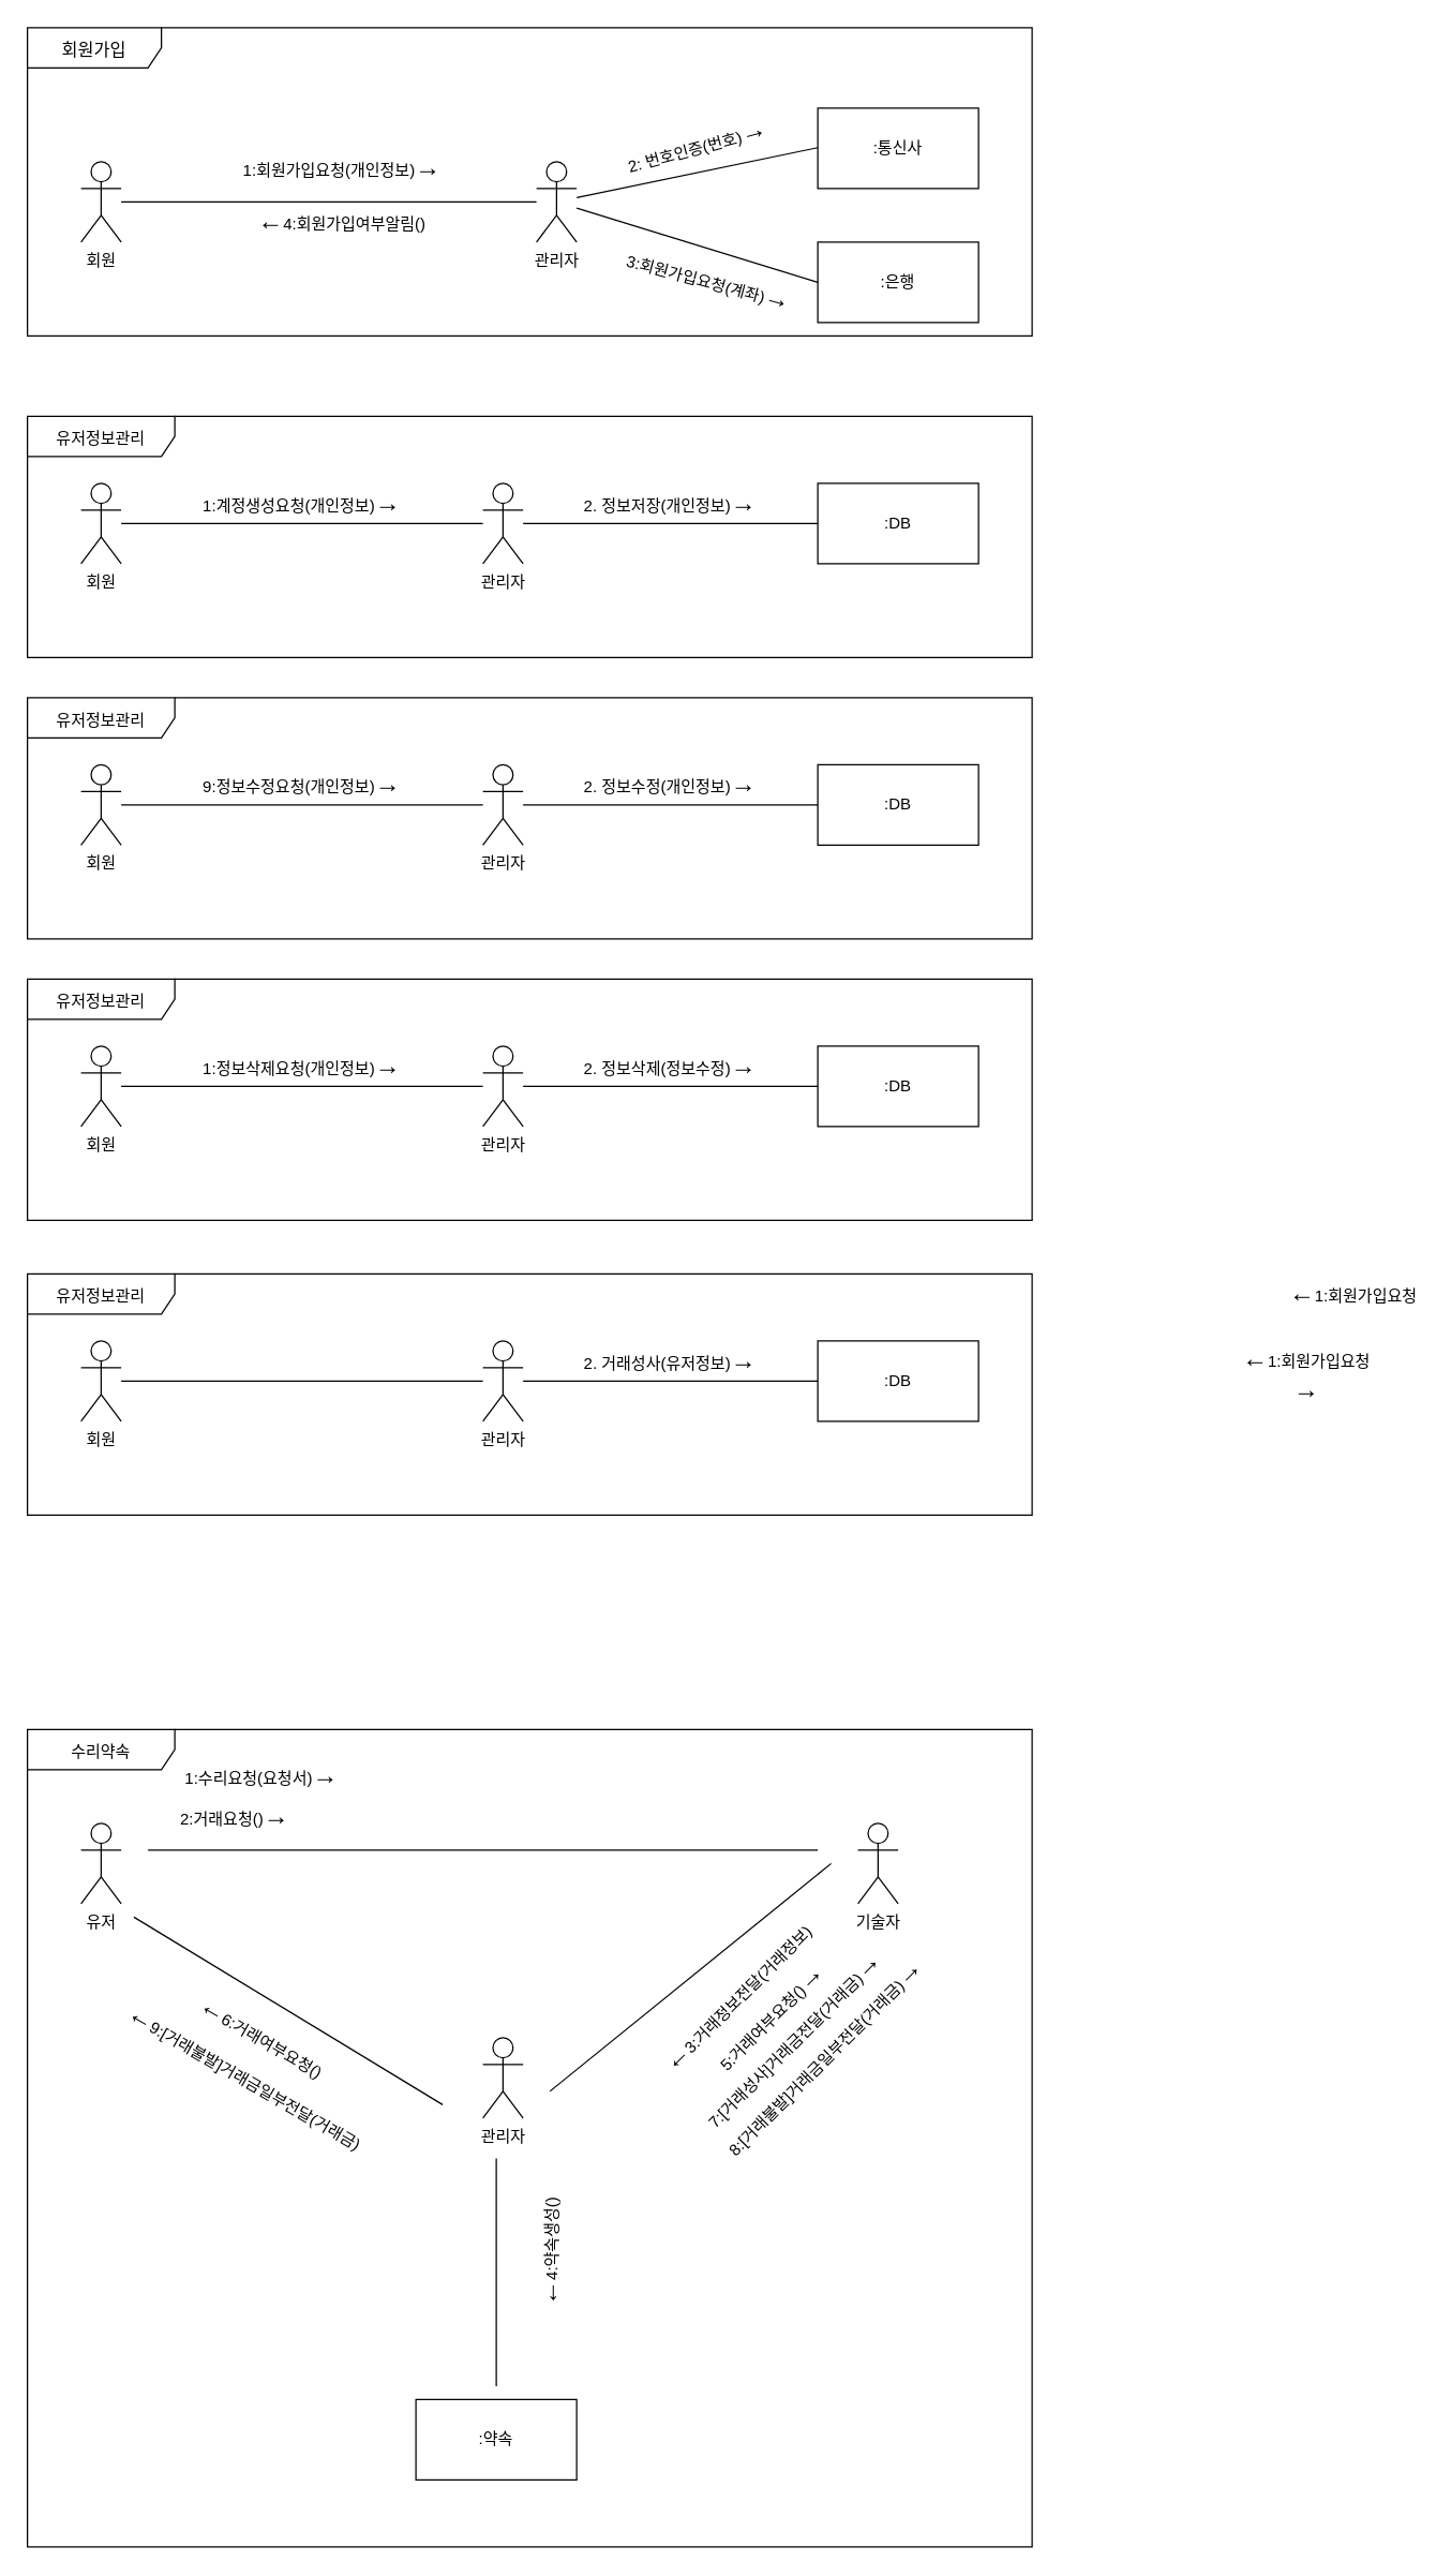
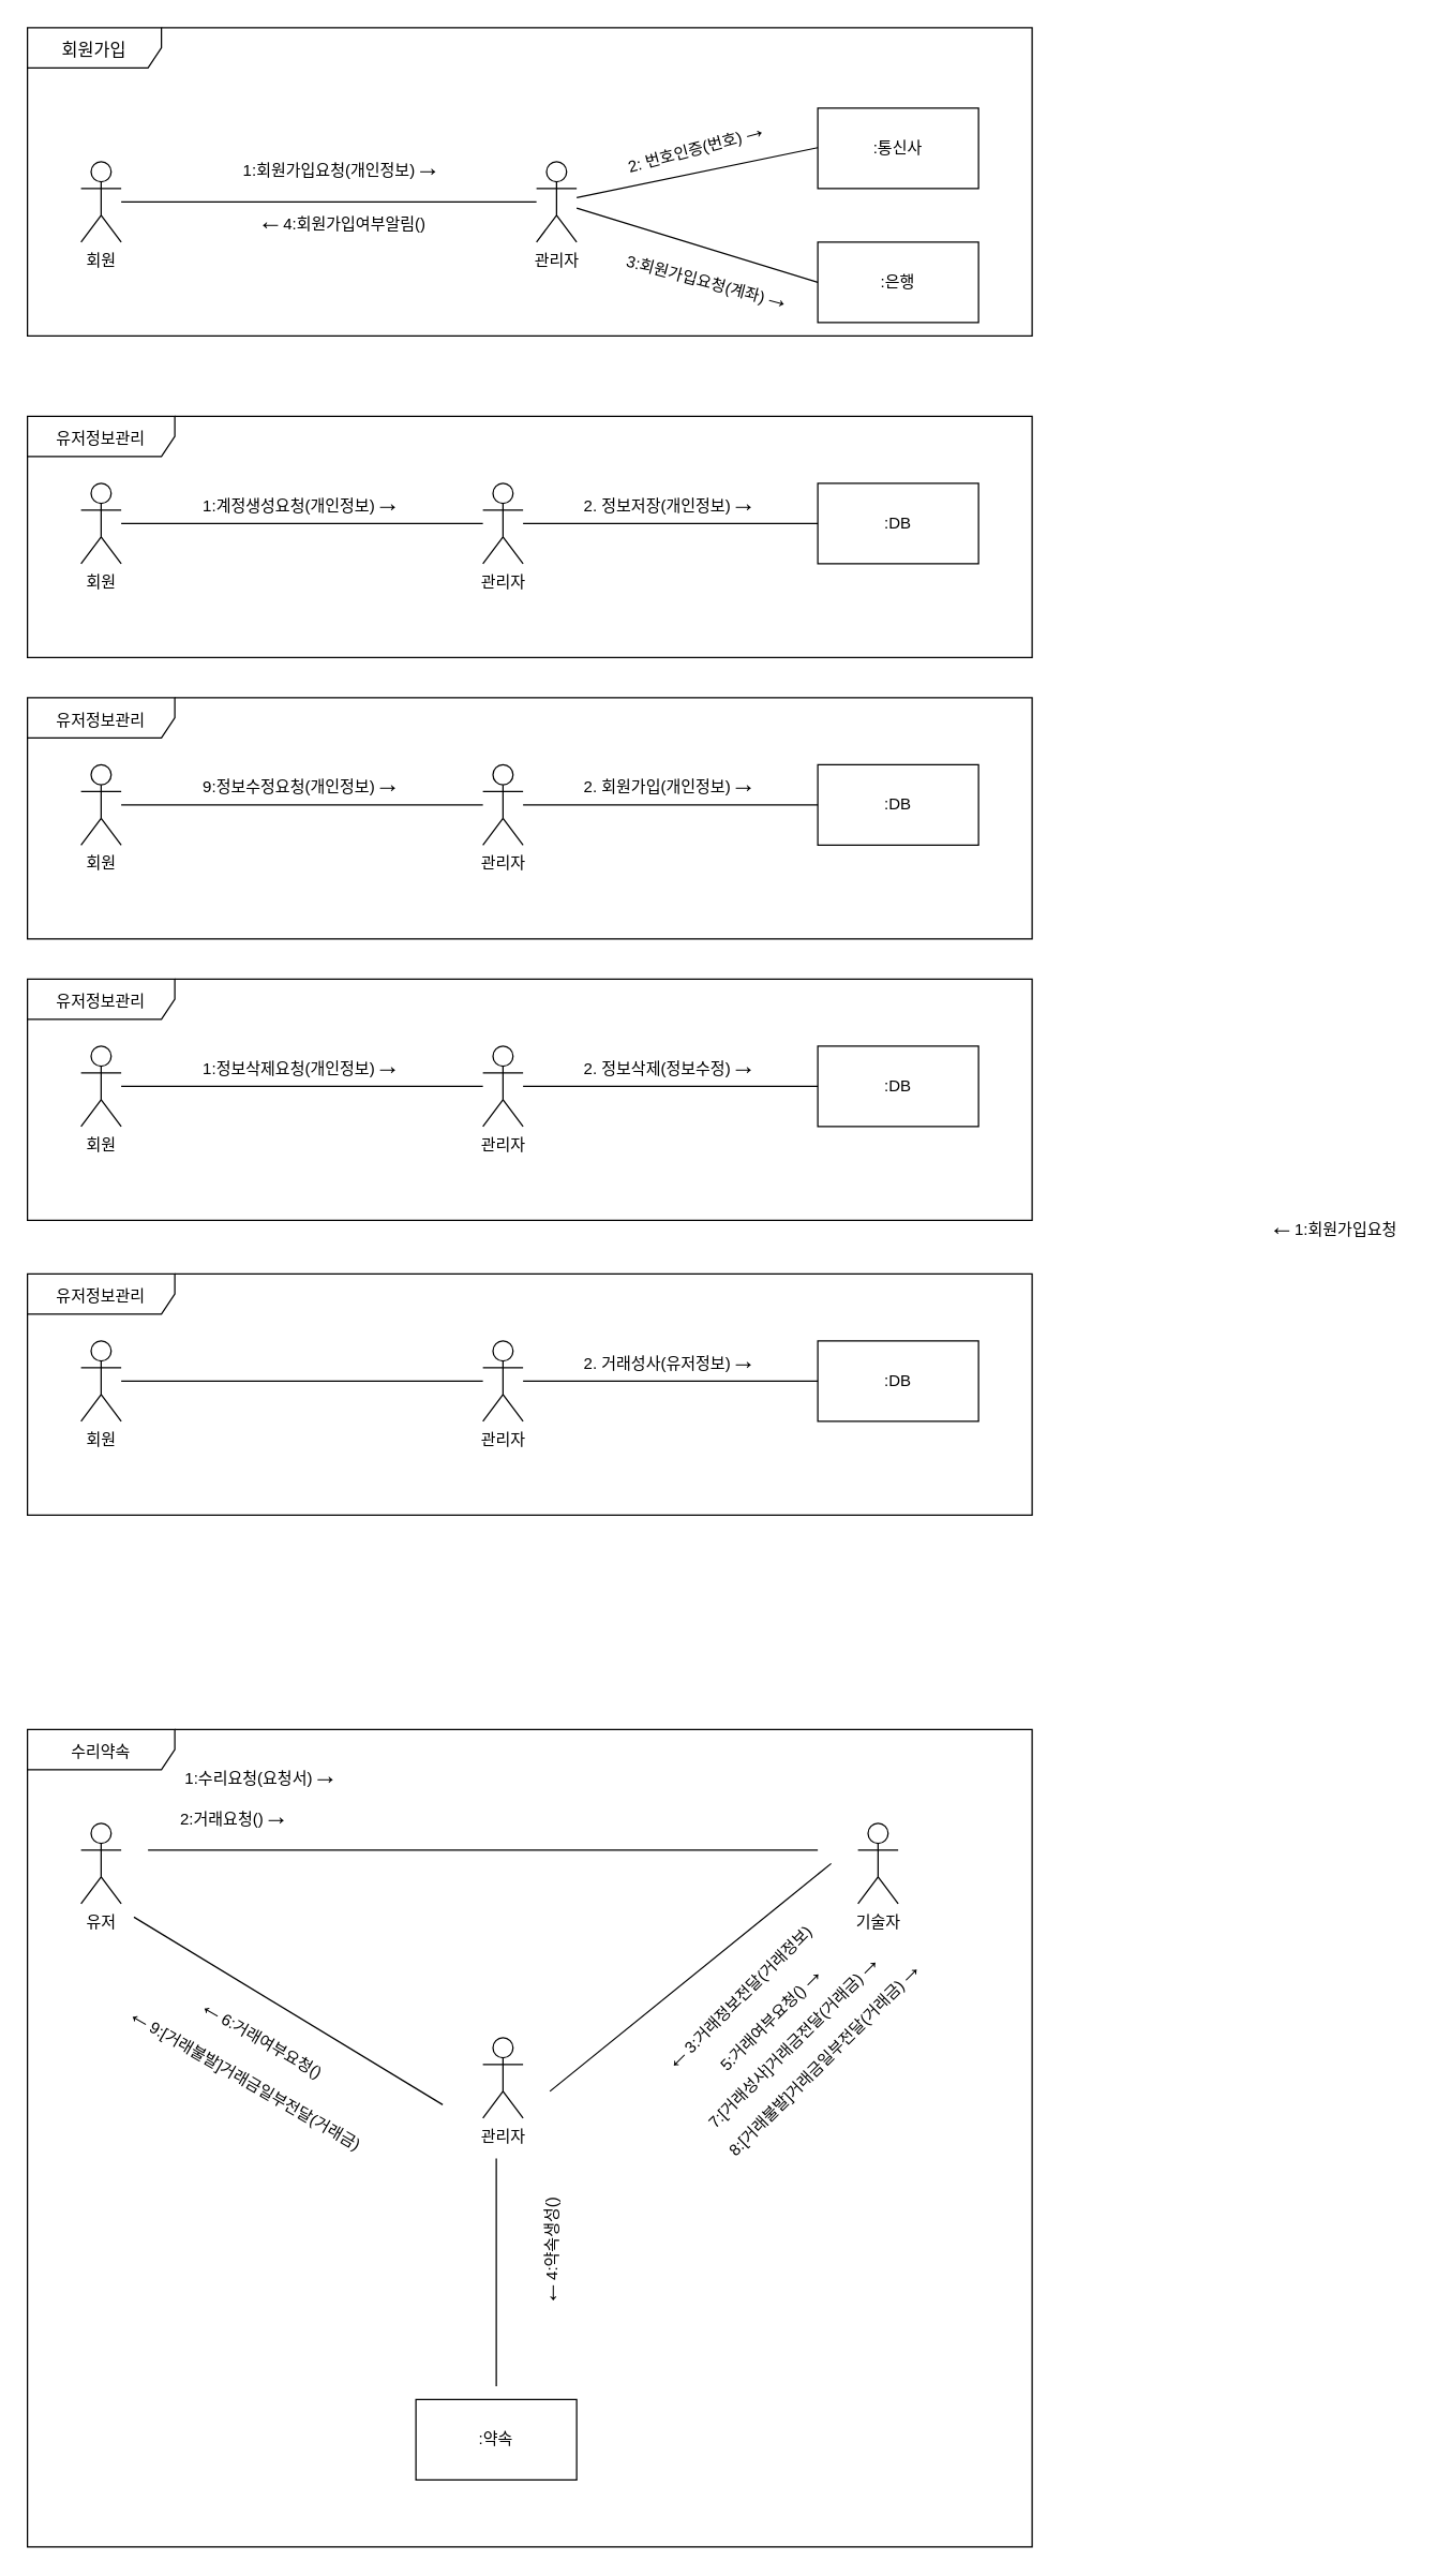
- <mxCell id="29" value="2. 정보수정(개인정보)&lt;span style=&quot;font-size: 19px&quot;&gt;→&lt;/span&gt;" style="text;html=1;strokeColor=none;fillColor=none;align=center;verticalAlign=middle;whiteSpace=wrap;rounded=0;" vertex="1" parent="1"><mxGeometry x="390" y="570" width="220" height="30" as="geometry" /></mxCell>
+ <mxCell id="29" value="2. 회원가입(개인정보)&lt;span style=&quot;font-size: 19px&quot;&gt;→&lt;/span&gt;" style="text;html=1;strokeColor=none;fillColor=none;align=center;verticalAlign=middle;whiteSpace=wrap;rounded=0;" vertex="1" parent="1"><mxGeometry x="390" y="570" width="220" height="30" as="geometry" /></mxCell>
- <mxCell id="53" value="&lt;font style=&quot;font-size: 19px&quot;&gt;←&lt;/font&gt;1:회원가입요청" style="text;html=1;strokeColor=none;fillColor=none;align=center;verticalAlign=middle;whiteSpace=wrap;rounded=0;" vertex="1" parent="1"><mxGeometry x="955" y="950" width="110" height="30" as="geometry" /></mxCell>
+ <mxCell id="53" value="&lt;font style=&quot;font-size: 19px&quot;&gt;←&lt;/font&gt;1:회원가입요청" style="text;html=1;strokeColor=none;fillColor=none;align=center;verticalAlign=middle;whiteSpace=wrap;rounded=0;" vertex="1" parent="1"><mxGeometry x="940" y="900" width="110" height="30" as="geometry" /></mxCell>
- <mxCell id="16" value="&lt;font style=&quot;font-size: 19px&quot;&gt;←&lt;/font&gt;1:회원가입요청&lt;font style=&quot;font-size: 19px&quot;&gt;→&lt;/font&gt;" style="text;html=1;strokeColor=none;fillColor=none;align=center;verticalAlign=middle;whiteSpace=wrap;rounded=0;" vertex="1" parent="1"><mxGeometry x="920" y="1010" width="110" height="30" as="geometry" /></mxCell>
